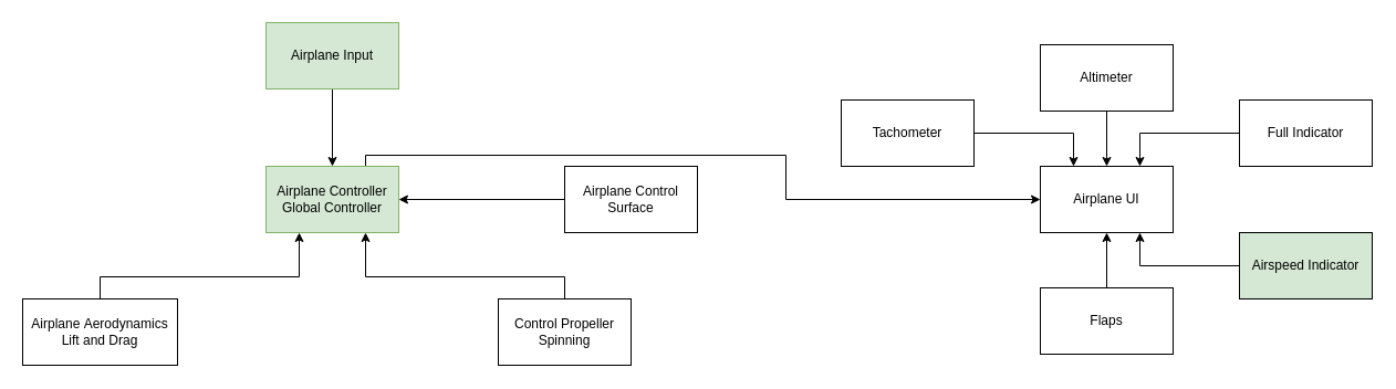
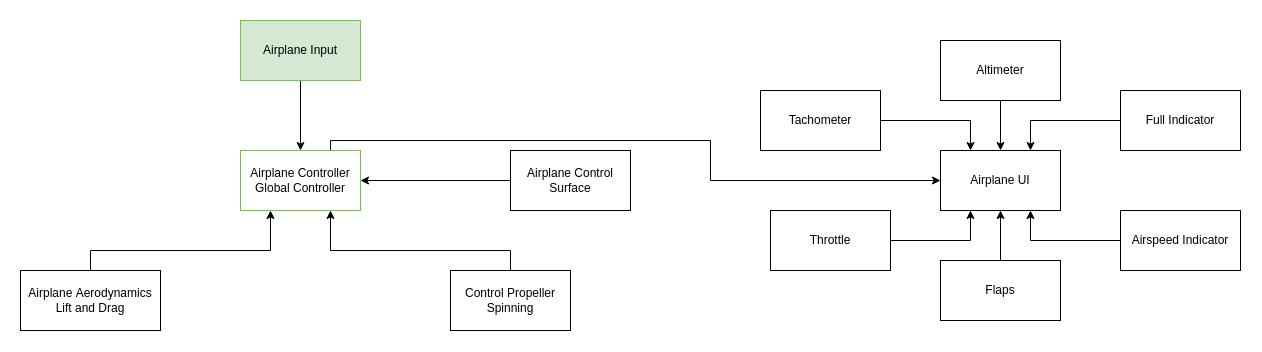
- <mxCell id="3" value="Airplane Controller&lt;br&gt;Global Controller" style="rounded=0;whiteSpace=wrap;html=1;fillColor=#d5e8d4;strokeColor=#82b366;" parent="1" vertex="1"><mxGeometry x="240" y="150" width="120" height="60" as="geometry" /></mxCell>
+ <mxCell id="3" value="Airplane Controller&lt;br&gt;Global Controller" style="rounded=0;whiteSpace=wrap;html=1;fillColor=#ffffff;strokeColor=#82b366;" parent="1" vertex="1"><mxGeometry x="240" y="150" width="120" height="60" as="geometry" /></mxCell>
+ <mxCell id="20" value="Throttle" style="rounded=0;whiteSpace=wrap;html=1;" parent="1" vertex="1"><mxGeometry x="770" y="210" width="120" height="60" as="geometry" /></mxCell>
+ <mxCell id="19" style="edgeStyle=orthogonalEdgeStyle;rounded=0;orthogonalLoop=1;jettySize=auto;html=1;entryX=0.25;entryY=1;entryDx=0;entryDy=0;" parent="1" source="20" target="12" edge="1"><mxGeometry relative="1" as="geometry" /></mxCell>
- <mxCell id="24" value="Airspeed Indicator" style="rounded=0;whiteSpace=wrap;html=1;fillColor=#d5e8d4;" parent="1" vertex="1"><mxGeometry x="1120" y="210" width="120" height="60" as="geometry" /></mxCell>
+ <mxCell id="24" value="Airspeed Indicator" style="rounded=0;whiteSpace=wrap;html=1;" parent="1" vertex="1"><mxGeometry x="1120" y="210" width="120" height="60" as="geometry" /></mxCell>
